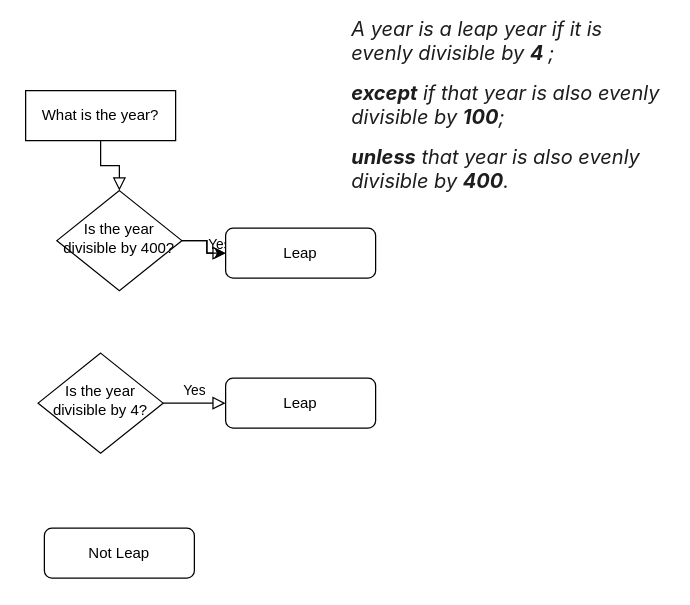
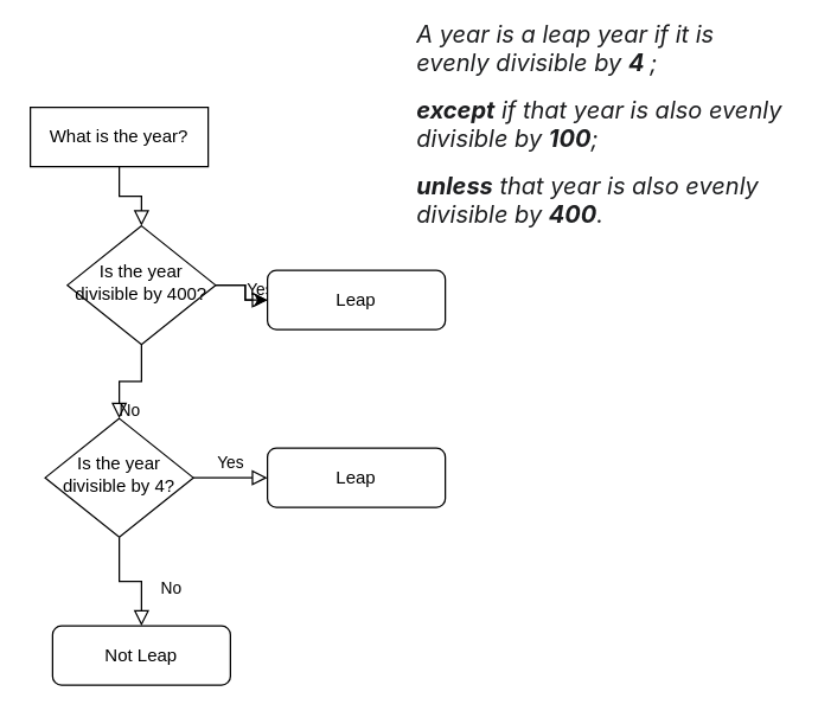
+ <mxCell id="4" value="No" style="rounded=0;html=1;jettySize=auto;orthogonalLoop=1;fontSize=11;endArrow=block;endFill=0;endSize=8;strokeWidth=1;shadow=0;labelBackgroundColor=none;edgeStyle=orthogonalEdgeStyle;" parent="1" source="7" target="11" edge="1"><mxGeometry y="20" relative="1" as="geometry"><mxPoint as="offset" /></mxGeometry></mxCell>
+ <mxCell id="9" value="No" style="rounded=0;html=1;jettySize=auto;orthogonalLoop=1;fontSize=11;endArrow=block;endFill=0;endSize=8;strokeWidth=1;shadow=0;labelBackgroundColor=none;edgeStyle=orthogonalEdgeStyle;" parent="1" source="11" target="12" edge="1"><mxGeometry x="0.333" y="20" relative="1" as="geometry"><mxPoint as="offset" /></mxGeometry></mxCell>
